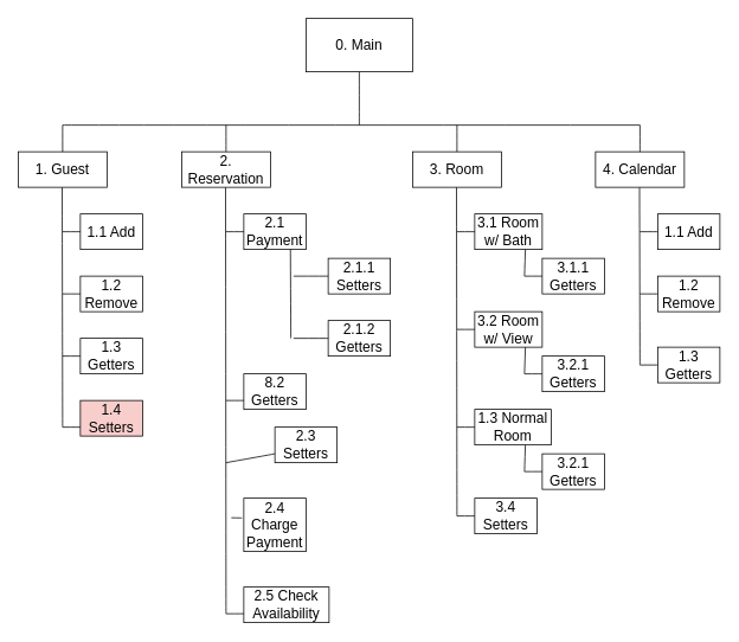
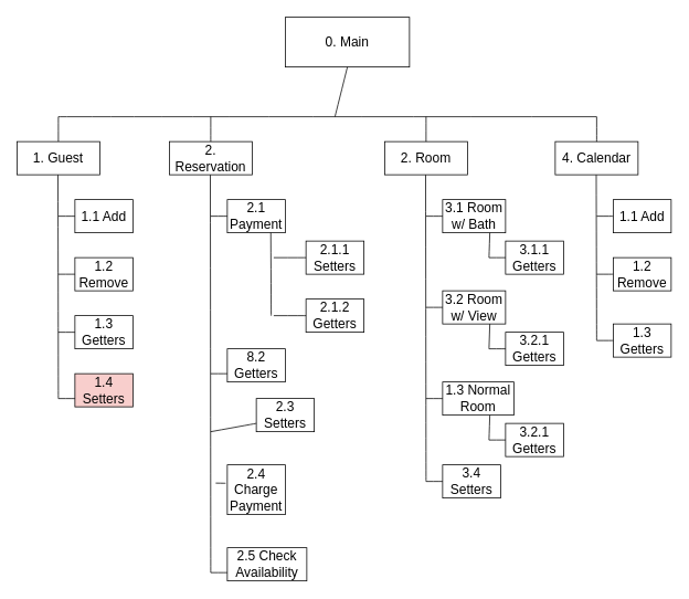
- <mxCell id="2" value="0. Main" style="rounded=0;whiteSpace=wrap;html=1;fontSize=16;" vertex="1" parent="1"><mxGeometry x="344" y="20" width="120" height="60" as="geometry" /></mxCell>
+ <mxCell id="2" value="0. Main" style="rounded=0;whiteSpace=wrap;html=1;fontSize=16;" vertex="1" parent="1"><mxGeometry x="344" y="20" width="150" height="60" as="geometry" /></mxCell>
- <mxCell id="25" value="3. Room" style="rounded=0;whiteSpace=wrap;html=1;fontSize=16;" vertex="1" parent="1"><mxGeometry x="464" y="170" width="100" height="40" as="geometry" /></mxCell>
+ <mxCell id="25" value="2. Room" style="rounded=0;whiteSpace=wrap;html=1;fontSize=16;" vertex="1" parent="1"><mxGeometry x="464" y="170" width="100" height="40" as="geometry" /></mxCell>
